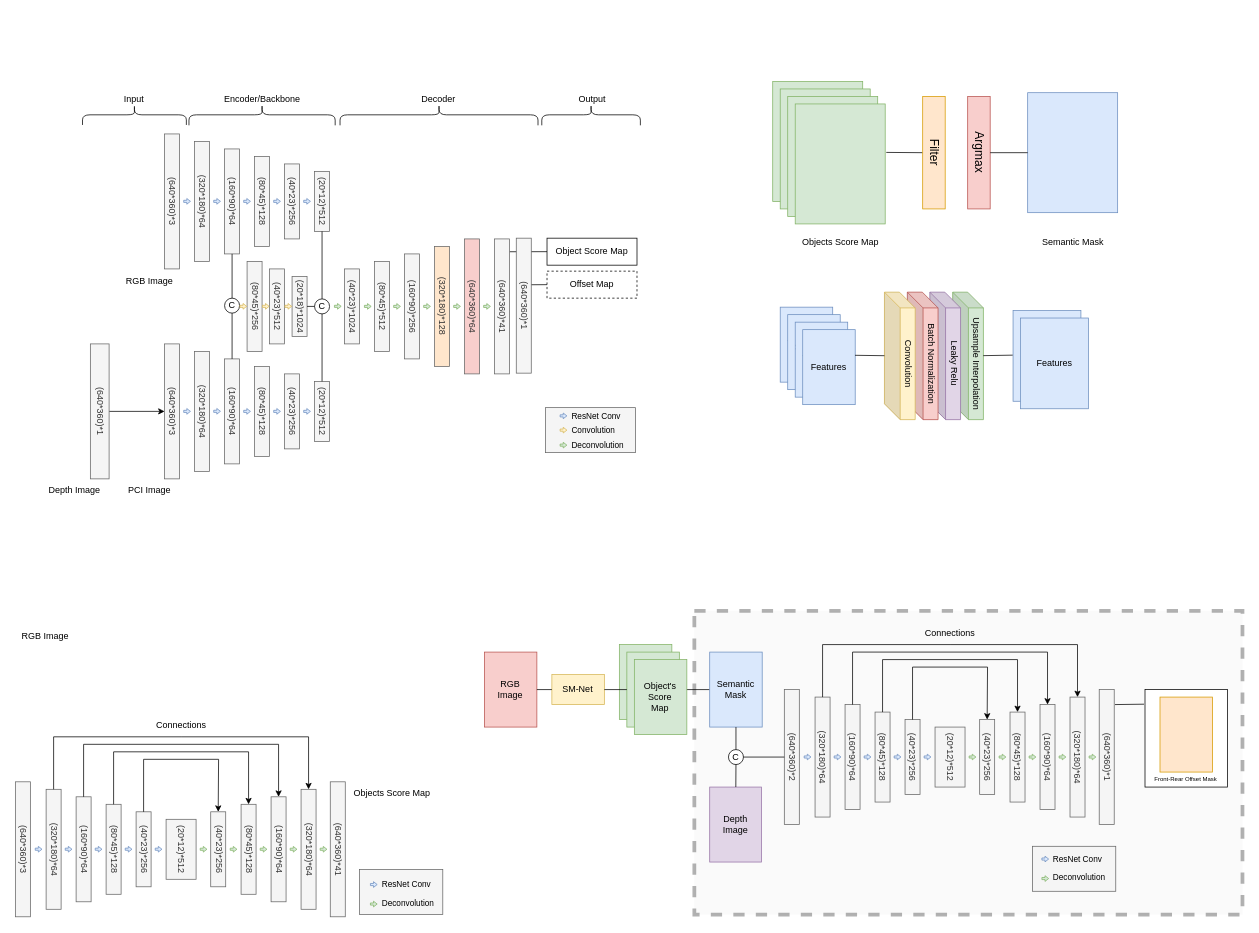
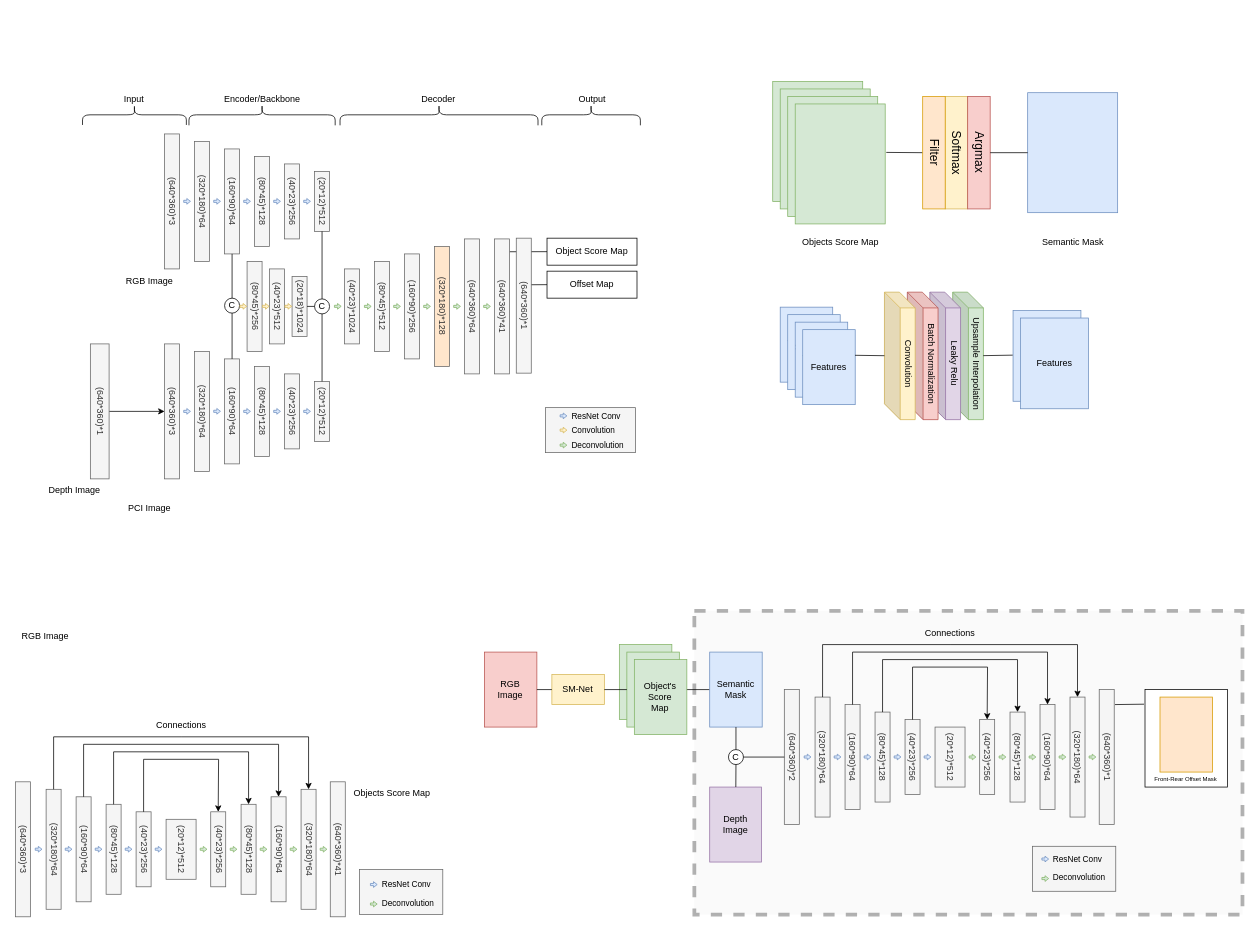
+ <mxCell id="117" value="Softmax" style="rounded=0;whiteSpace=wrap;html=1;textDirection=vertical-rl;fontSize=16;fillColor=#fff2cc;strokeColor=#d6b656;" vertex="1" parent="1"><mxGeometry x="1260" y="128" width="30" height="150" as="geometry" /></mxCell>
- <mxCell id="70" value="Offset Map" style="rounded=0;whiteSpace=wrap;html=1;dashed=1;" parent="1" vertex="1"><mxGeometry x="729" y="361" width="120" height="36" as="geometry" /></mxCell>
+ <mxCell id="70" value="Offset Map" style="rounded=0;whiteSpace=wrap;html=1;" parent="1" vertex="1"><mxGeometry x="729" y="361" width="120" height="36" as="geometry" /></mxCell>
- <mxCell id="35" value="(640*360)*64" style="rounded=0;whiteSpace=wrap;html=1;textDirection=vertical-lr;fillColor=#f8cecc;fontColor=#333333;strokeColor=#666666;" parent="1" vertex="1"><mxGeometry x="619" y="318" width="20" height="180" as="geometry" /></mxCell>
+ <mxCell id="35" value="(640*360)*64" style="rounded=0;whiteSpace=wrap;html=1;textDirection=vertical-lr;fillColor=#f5f5f5;fontColor=#333333;strokeColor=#666666;" parent="1" vertex="1"><mxGeometry x="619" y="318" width="20" height="180" as="geometry" /></mxCell>
- <mxCell id="68" value="PCI Image" style="text;html=1;align=center;verticalAlign=middle;whiteSpace=wrap;rounded=0;" parent="1" vertex="1"><mxGeometry x="159" y="638" width="80" height="30" as="geometry" /></mxCell>
+ <mxCell id="68" value="PCI Image" style="text;html=1;align=center;verticalAlign=middle;whiteSpace=wrap;rounded=0;" parent="1" vertex="1"><mxGeometry x="159" y="663" width="80" height="30" as="geometry" /></mxCell>
